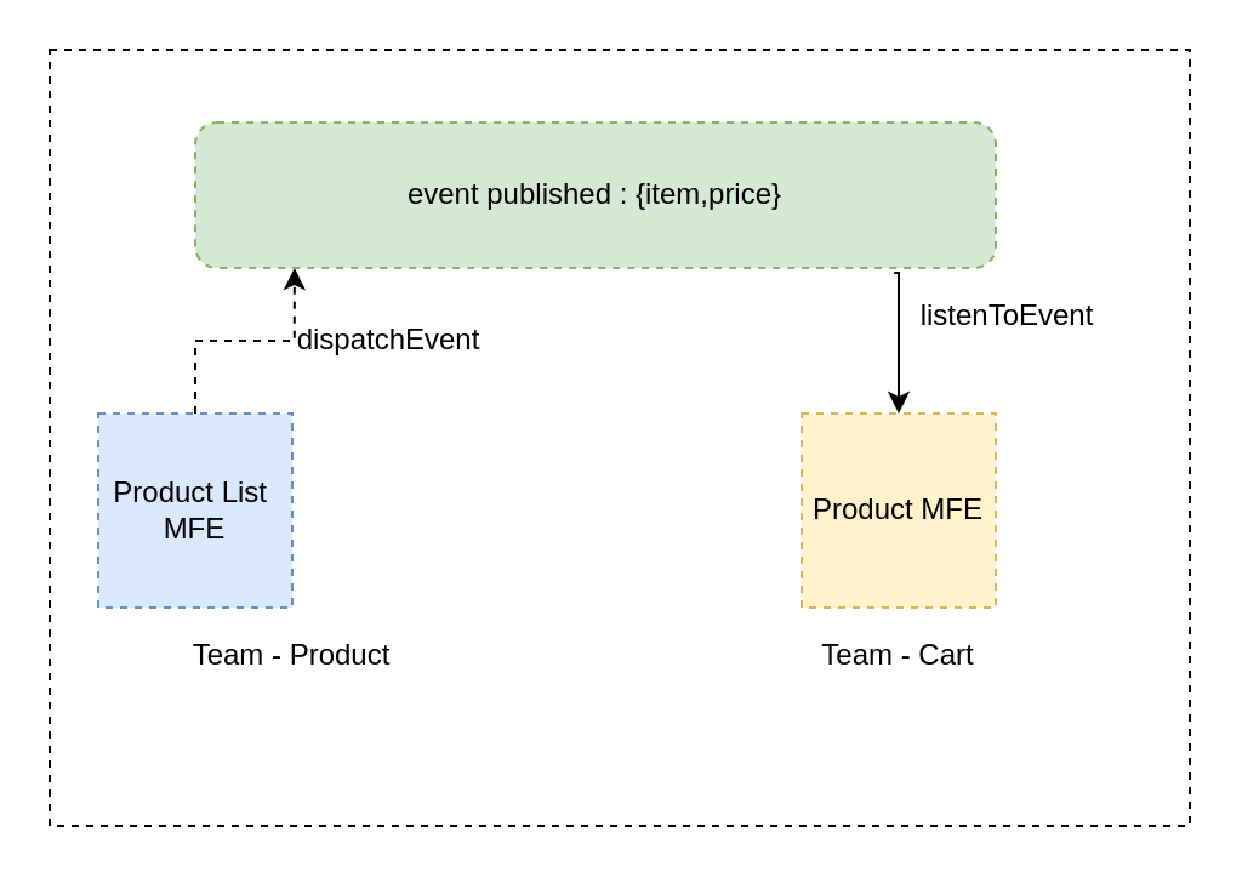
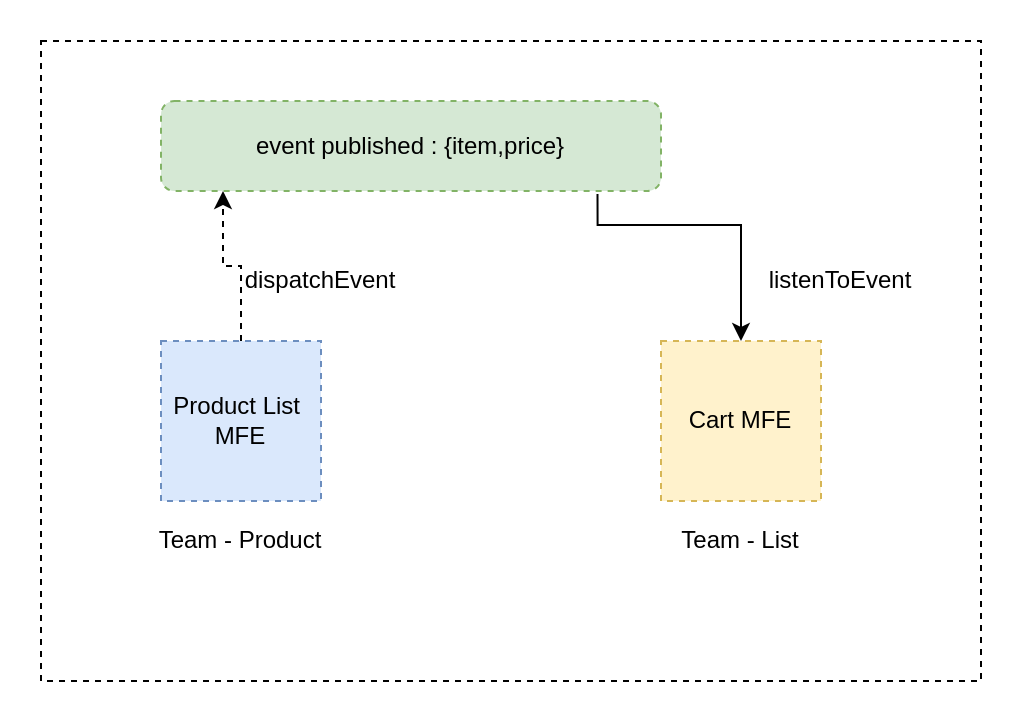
- <mxCell id="7" value="event published : {item,price}" style="rounded=1;whiteSpace=wrap;html=1;fillColor=#d5e8d4;strokeColor=#82b366;dashed=1;" vertex="1" parent="1"><mxGeometry x="80" y="50" width="330" height="60" as="geometry" /></mxCell>
+ <mxCell id="7" value="event published : {item,price}" style="rounded=1;whiteSpace=wrap;html=1;fillColor=#d5e8d4;strokeColor=#82b366;dashed=1;" vertex="1" parent="1"><mxGeometry x="80" y="50" width="250" height="45" as="geometry" /></mxCell>
- <mxCell id="11" value="listenToEvent" style="text;html=1;strokeColor=none;fillColor=none;align=center;verticalAlign=middle;whiteSpace=wrap;rounded=0;" vertex="1" parent="1"><mxGeometry x="395" y="120" width="40" height="20" as="geometry" /></mxCell>
+ <mxCell id="11" value="listenToEvent" style="text;html=1;strokeColor=none;fillColor=none;align=center;verticalAlign=middle;whiteSpace=wrap;rounded=0;" vertex="1" parent="1"><mxGeometry x="400" y="130" width="40" height="20" as="geometry" /></mxCell>
- <mxCell id="4" value="Product List&amp;nbsp;&lt;br&gt;MFE" style="whiteSpace=wrap;html=1;aspect=fixed;fillColor=#dae8fc;strokeColor=#6c8ebf;dashed=1;" vertex="1" parent="1"><mxGeometry x="40" y="170" width="80" height="80" as="geometry" /></mxCell>
+ <mxCell id="4" value="Product List&amp;nbsp;&lt;br&gt;MFE" style="whiteSpace=wrap;html=1;aspect=fixed;fillColor=#dae8fc;strokeColor=#6c8ebf;dashed=1;" vertex="1" parent="1"><mxGeometry x="80" y="170" width="80" height="80" as="geometry" /></mxCell>
- <mxCell id="5" value="Product MFE" style="whiteSpace=wrap;html=1;aspect=fixed;fillColor=#fff2cc;strokeColor=#d6b656;dashed=1;" vertex="1" parent="1"><mxGeometry x="330" y="170" width="80" height="80" as="geometry" /></mxCell>
+ <mxCell id="5" value="Cart MFE" style="whiteSpace=wrap;html=1;aspect=fixed;fillColor=#fff2cc;strokeColor=#d6b656;dashed=1;" vertex="1" parent="1"><mxGeometry x="330" y="170" width="80" height="80" as="geometry" /></mxCell>
- <mxCell id="9" value="Team - Cart" style="text;html=1;strokeColor=none;fillColor=none;align=center;verticalAlign=middle;whiteSpace=wrap;rounded=0;" vertex="1" parent="1"><mxGeometry x="320" y="260" width="100" height="20" as="geometry" /></mxCell>
+ <mxCell id="9" value="Team - List" style="text;html=1;strokeColor=none;fillColor=none;align=center;verticalAlign=middle;whiteSpace=wrap;rounded=0;" vertex="1" parent="1"><mxGeometry x="320" y="260" width="100" height="20" as="geometry" /></mxCell>
